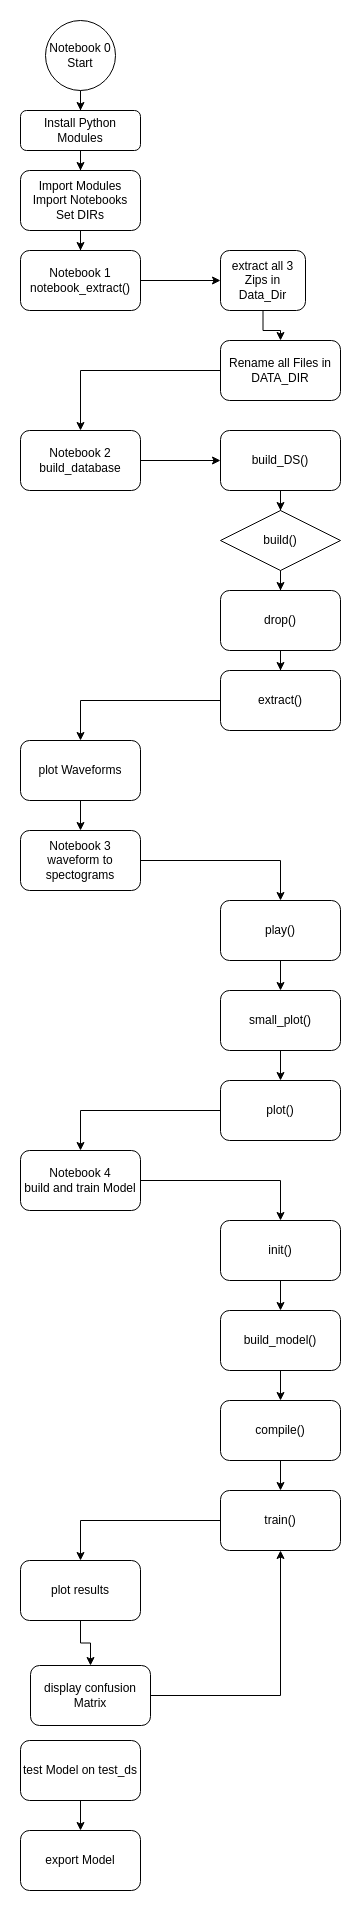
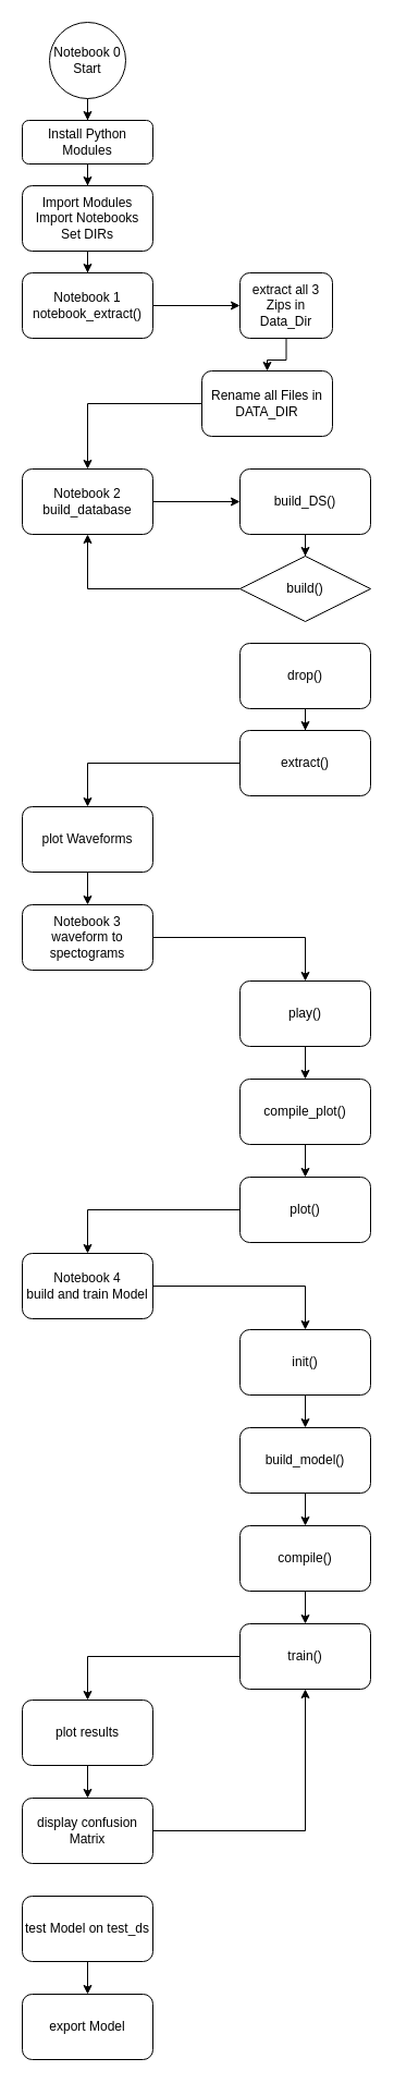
- <mxCell id="13" value="Rename all Files in DATA_DIR" style="rounded=1;whiteSpace=wrap;html=1;" vertex="1" parent="1"><mxGeometry x="220" y="340" width="120" height="60" as="geometry" /></mxCell>
+ <mxCell id="13" value="Rename all Files in DATA_DIR" style="rounded=1;whiteSpace=wrap;html=1;" vertex="1" parent="1"><mxGeometry x="185" y="340" width="120" height="60" as="geometry" /></mxCell>
- <mxCell id="18" value="" style="edgeStyle=orthogonalEdgeStyle;rounded=0;orthogonalLoop=1;jettySize=auto;html=1;" edge="1" parent="1" source="19" target="21"><mxGeometry relative="1" as="geometry" /></mxCell>
+ <mxCell id="18" value="" style="edgeStyle=orthogonalEdgeStyle;rounded=0;orthogonalLoop=1;jettySize=auto;html=1;" edge="1" parent="1" source="19" target="15"><mxGeometry relative="1" as="geometry" /></mxCell>
- <mxCell id="31" value="small_plot()" style="rounded=1;whiteSpace=wrap;html=1;" vertex="1" parent="1"><mxGeometry x="220" y="990" width="120" height="60" as="geometry" /></mxCell>
+ <mxCell id="31" value="compile_plot()" style="rounded=1;whiteSpace=wrap;html=1;" vertex="1" parent="1"><mxGeometry x="220" y="990" width="120" height="60" as="geometry" /></mxCell>
- <mxCell id="47" value="display confusion Matrix" style="rounded=1;whiteSpace=wrap;html=1;" vertex="1" parent="1"><mxGeometry x="30" y="1665" width="120" height="60" as="geometry" /></mxCell>
+ <mxCell id="47" value="display confusion Matrix" style="rounded=1;whiteSpace=wrap;html=1;" vertex="1" parent="1"><mxGeometry x="20" y="1650" width="120" height="60" as="geometry" /></mxCell>
